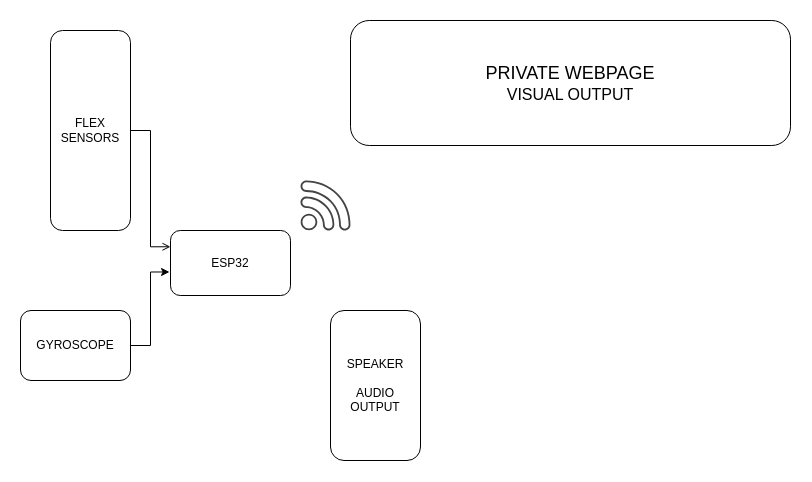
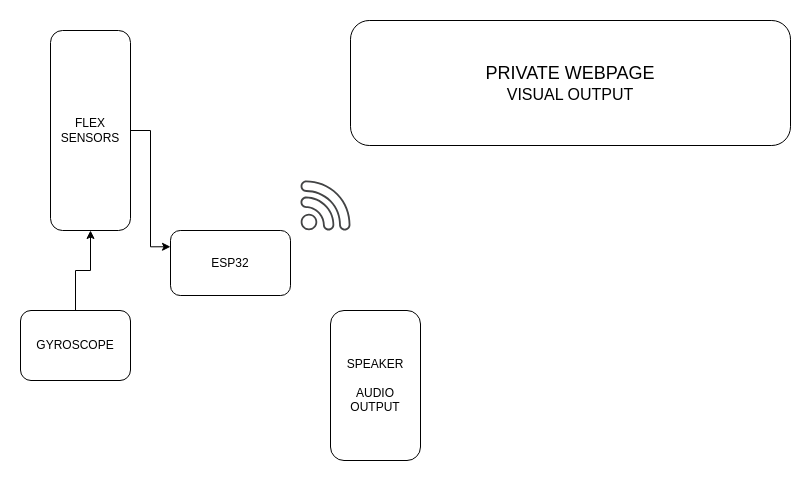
- <mxCell id="3" style="edgeStyle=orthogonalEdgeStyle;rounded=0;orthogonalLoop=1;jettySize=auto;html=1;exitX=1;exitY=0.5;exitDx=0;exitDy=0;entryX=0;entryY=0.25;entryDx=0;entryDy=0;endArrow=open;" edge="1" parent="1" source="4" target="2"><mxGeometry relative="1" as="geometry" /></mxCell>
+ <mxCell id="3" style="edgeStyle=orthogonalEdgeStyle;rounded=0;orthogonalLoop=1;jettySize=auto;html=1;exitX=1;exitY=0.5;exitDx=0;exitDy=0;entryX=0;entryY=0.25;entryDx=0;entryDy=0;" edge="1" parent="1" source="4" target="2"><mxGeometry relative="1" as="geometry" /></mxCell>
- <mxCell id="6" style="edgeStyle=orthogonalEdgeStyle;rounded=0;orthogonalLoop=1;jettySize=auto;html=1;entryX=-0.008;entryY=0.638;entryDx=0;entryDy=0;entryPerimeter=0;" edge="1" parent="1" source="5" target="2"><mxGeometry relative="1" as="geometry" /></mxCell>
+ <mxCell id="6" style="edgeStyle=orthogonalEdgeStyle;rounded=0;orthogonalLoop=1;jettySize=auto;html=1;" edge="1" parent="1" source="5" target="4"><mxGeometry relative="1" as="geometry" /></mxCell>
